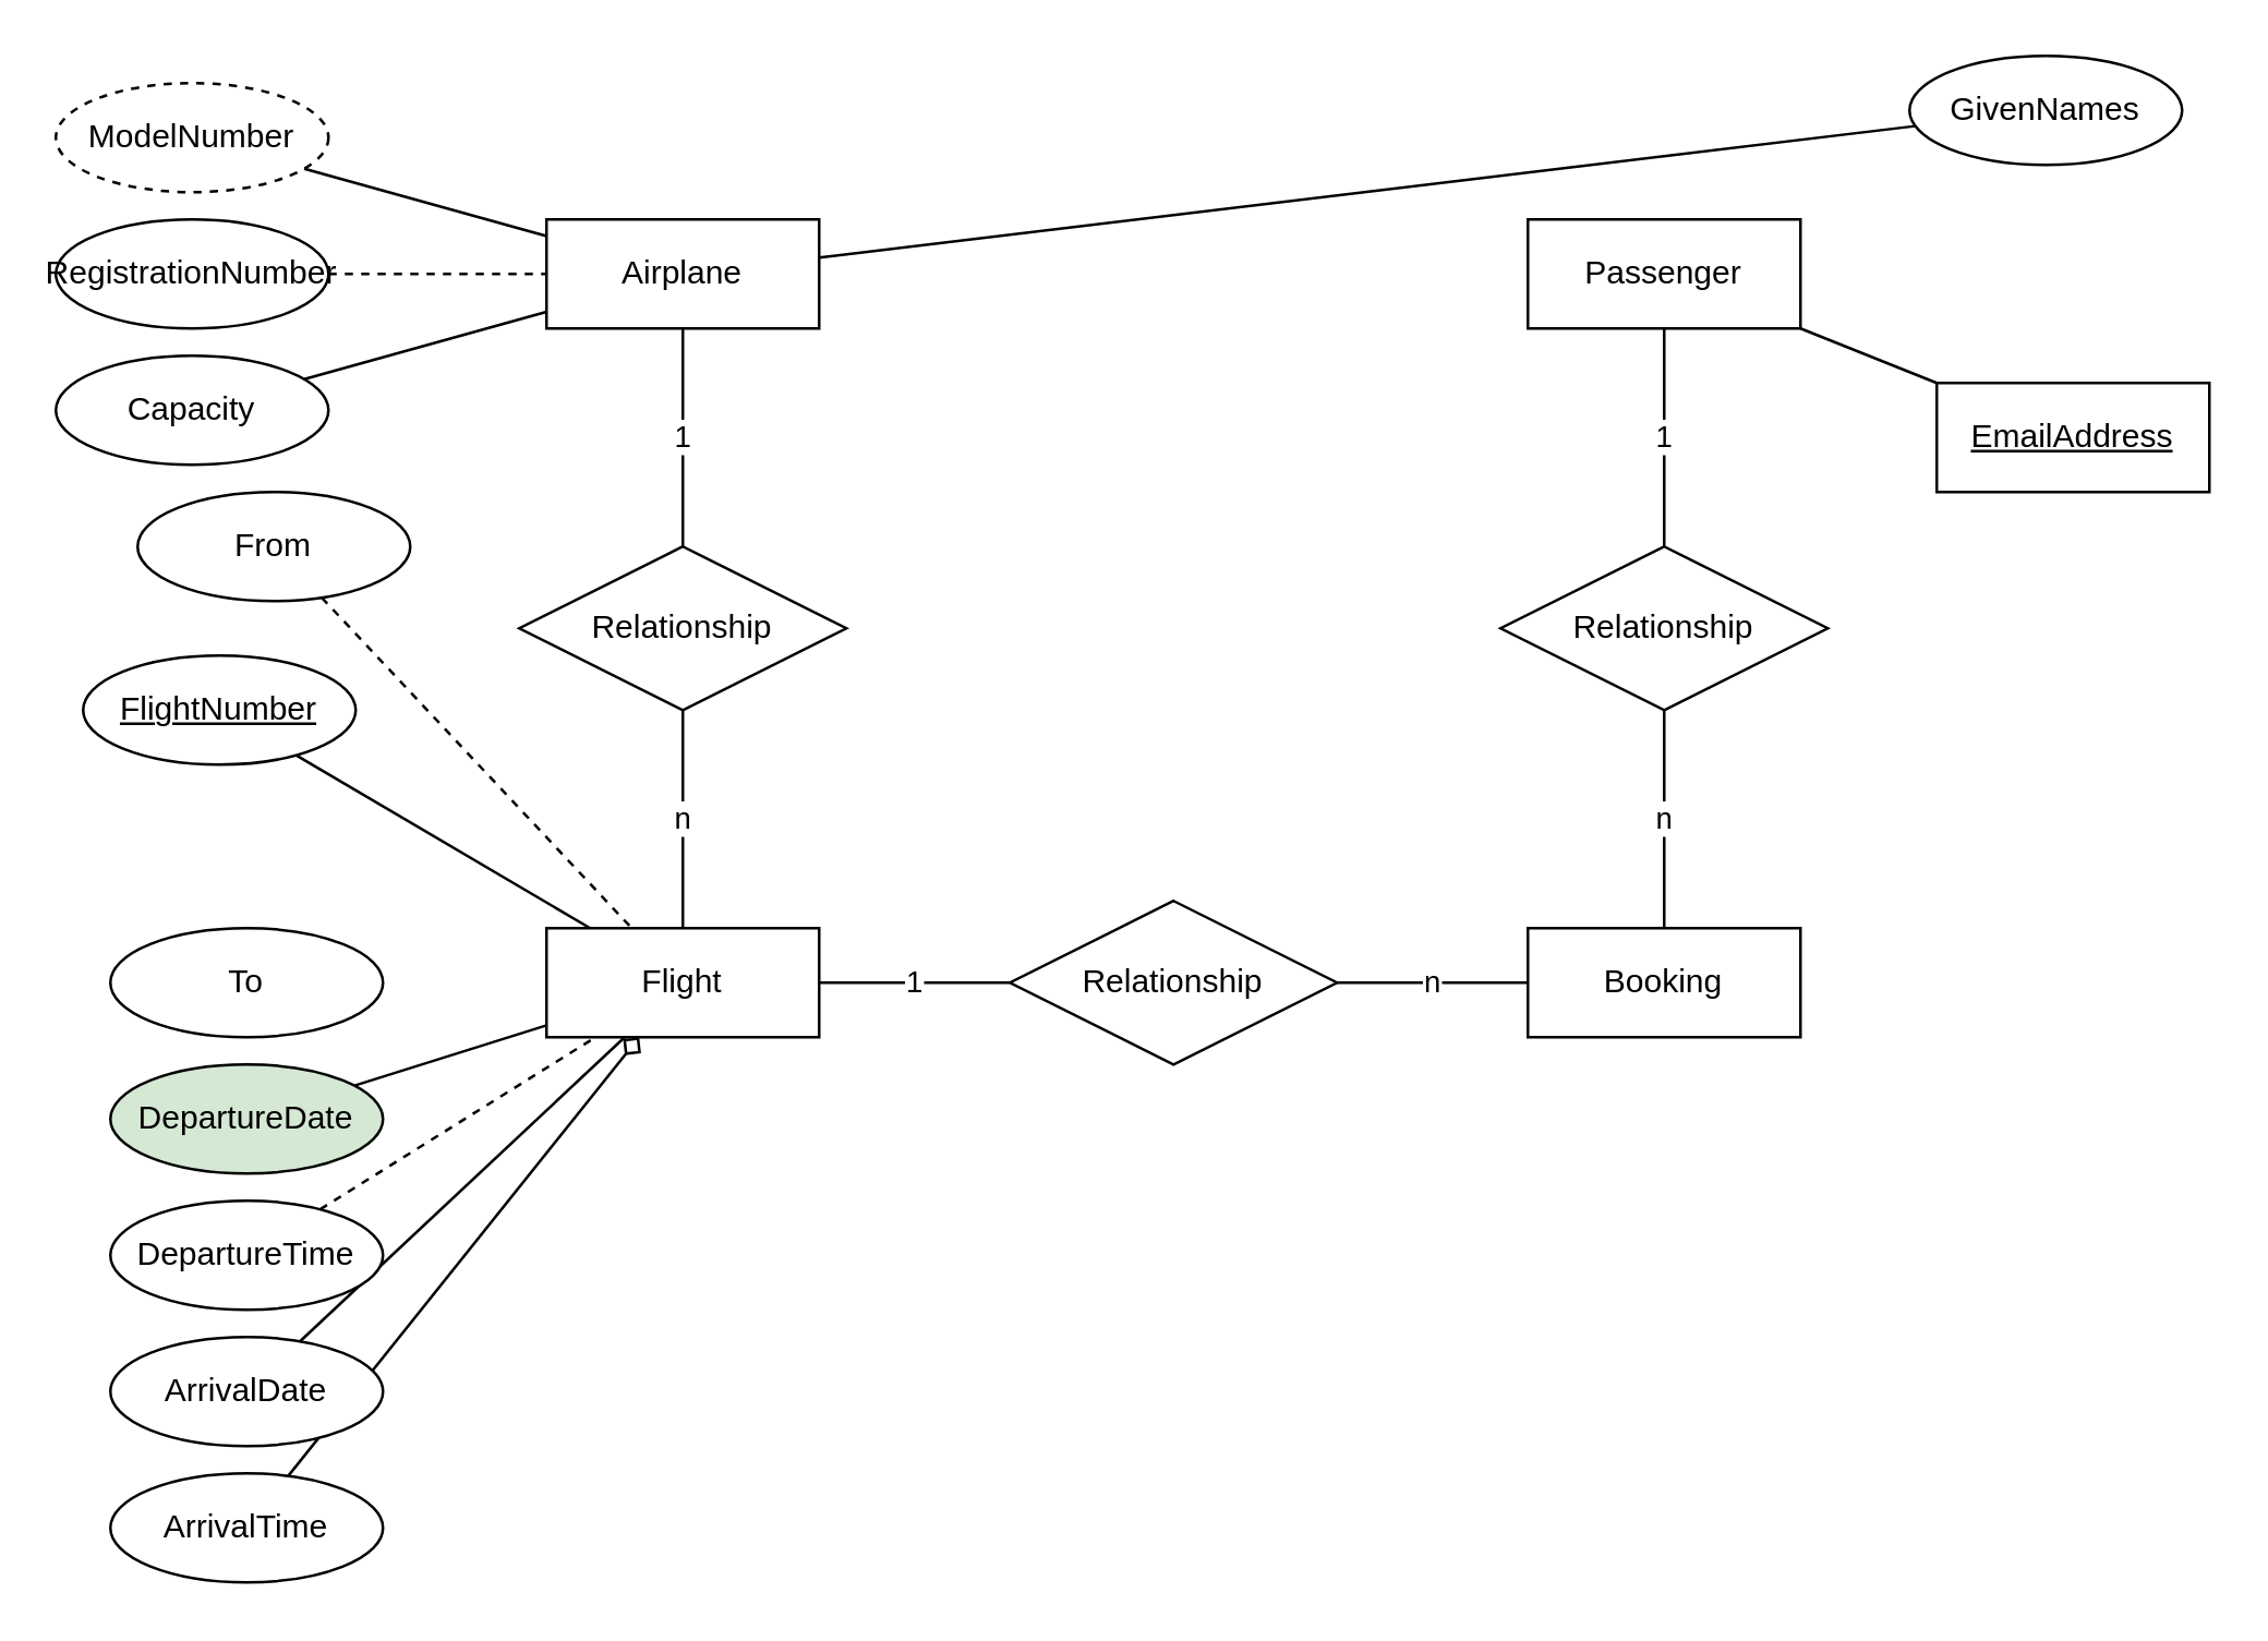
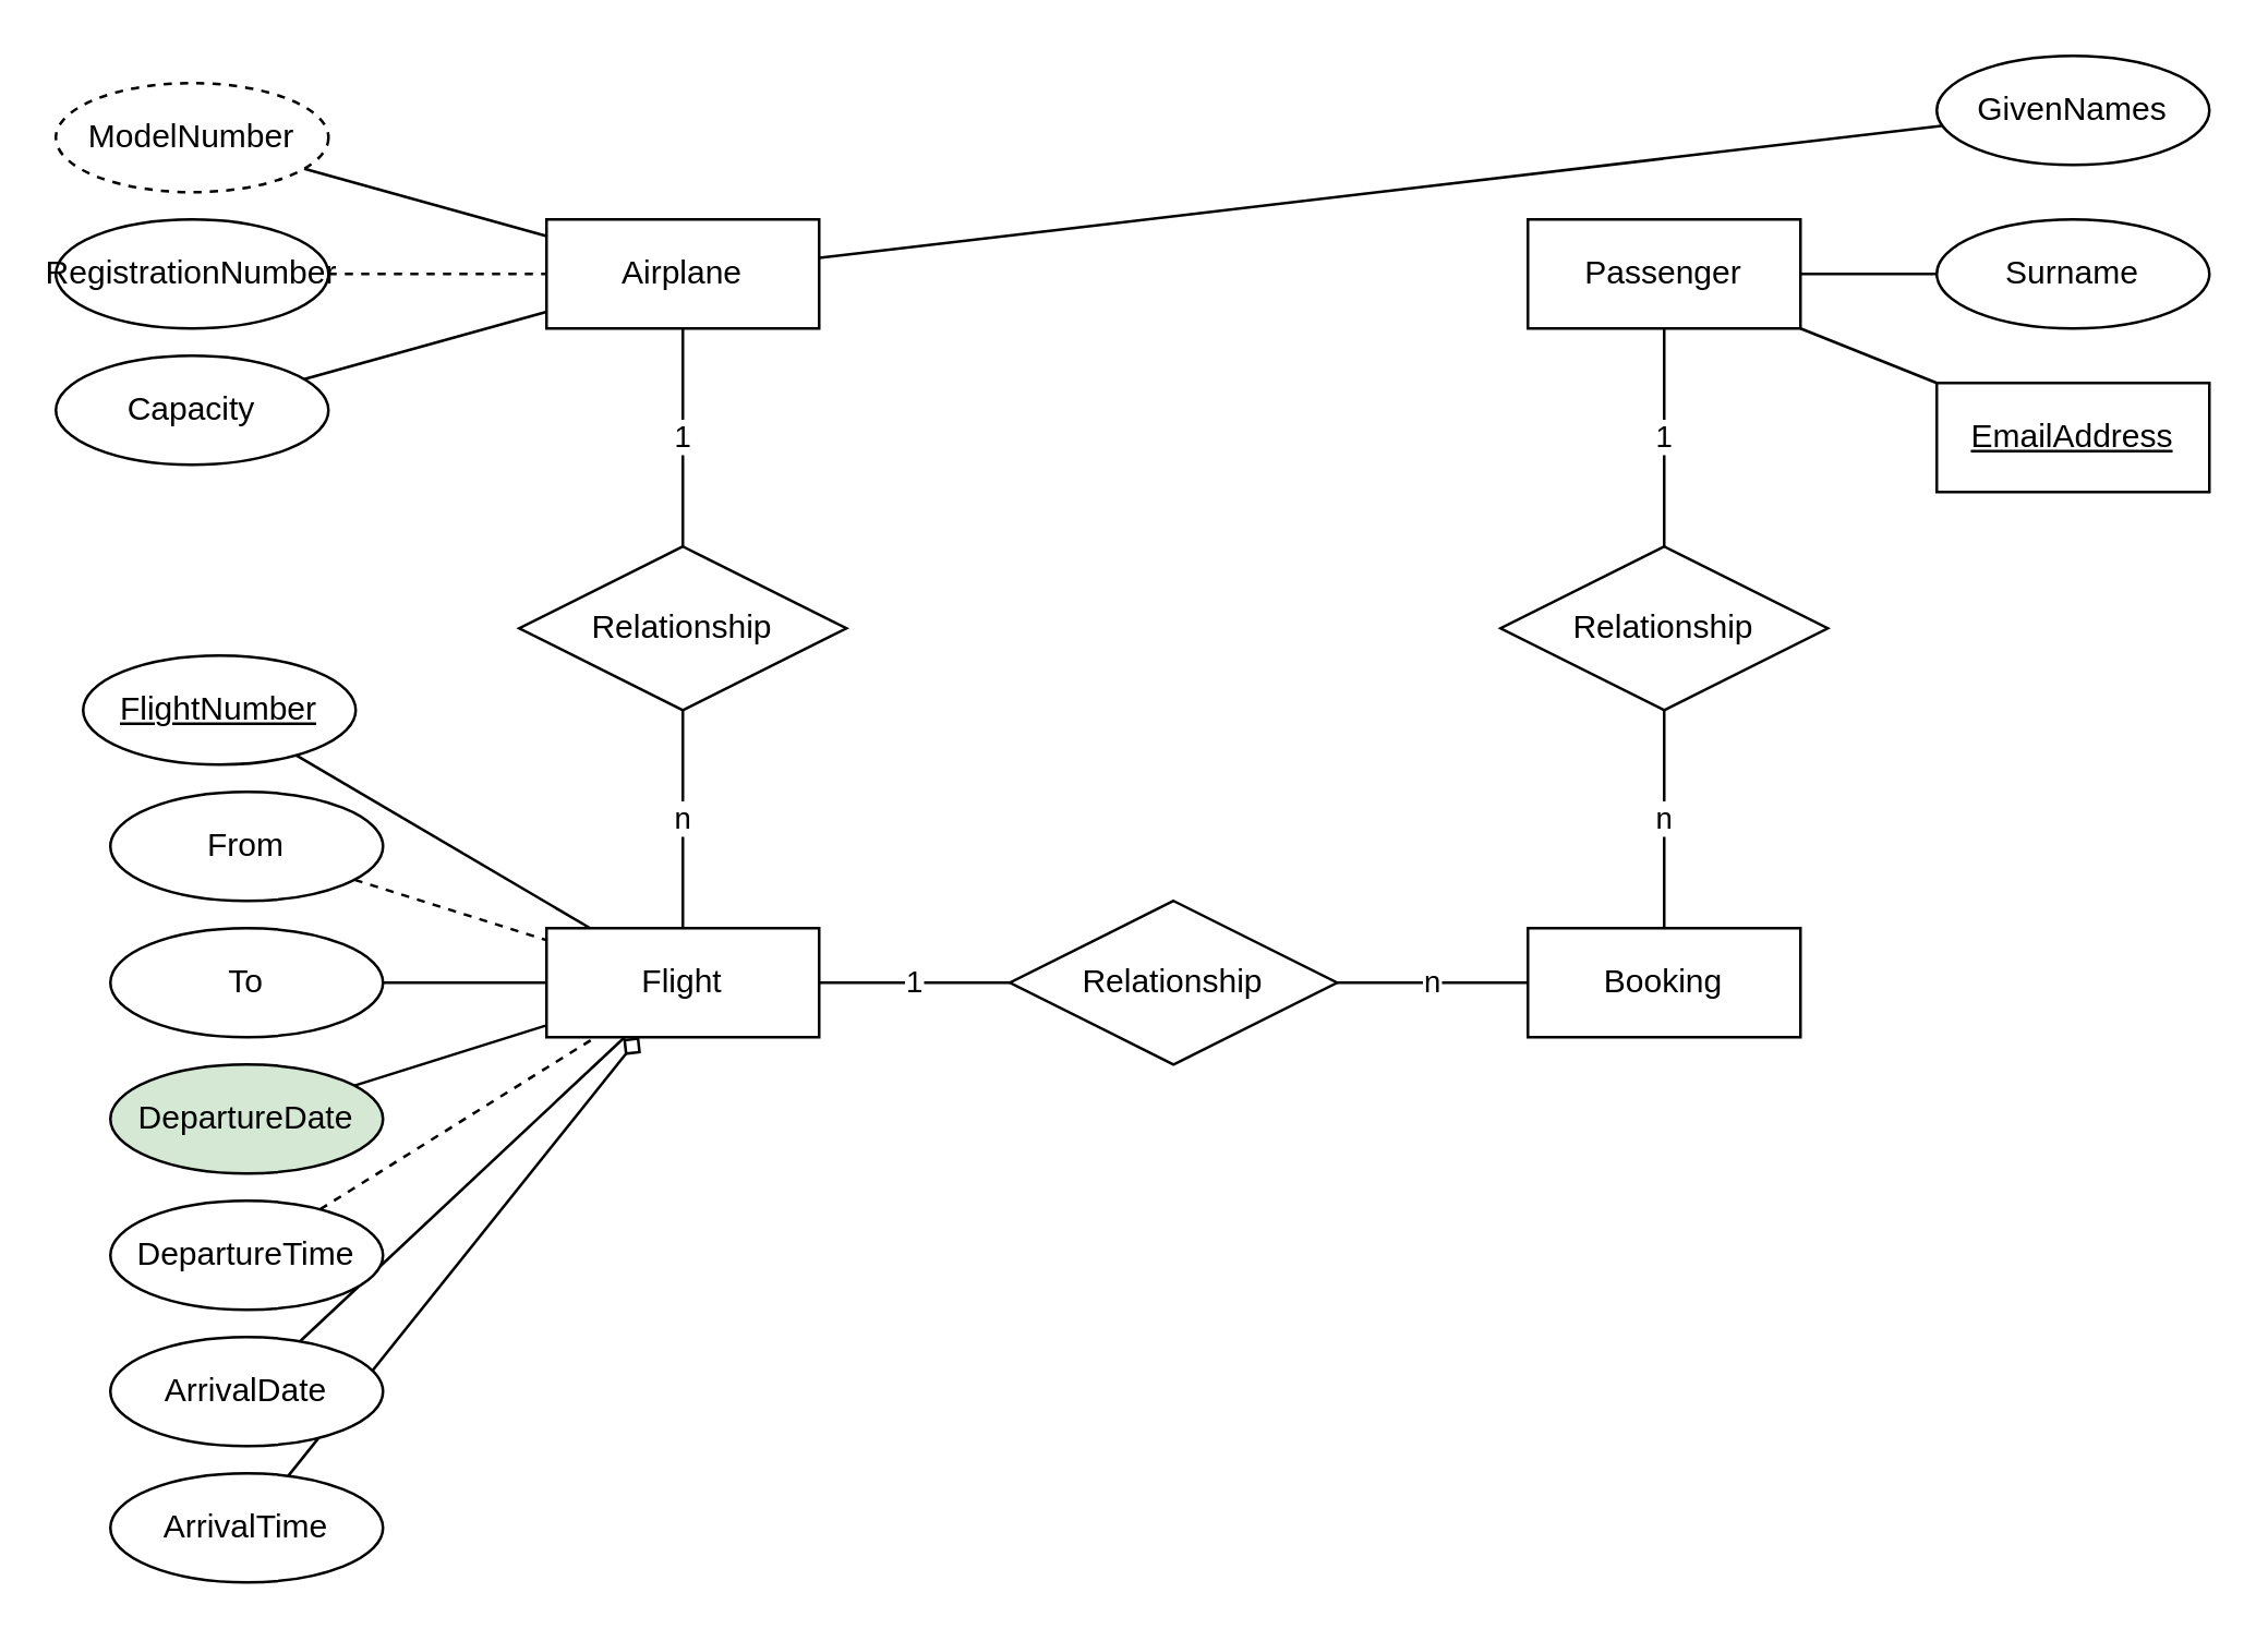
- <mxCell id="32" value="GivenNames" style="ellipse;whiteSpace=wrap;html=1;align=center;" vertex="1" parent="1"><mxGeometry x="700" y="20" width="100" height="40" as="geometry" /></mxCell>
+ <mxCell id="32" value="GivenNames" style="ellipse;whiteSpace=wrap;html=1;align=center;" vertex="1" parent="1"><mxGeometry x="710" y="20" width="100" height="40" as="geometry" /></mxCell>
+ <mxCell id="33" style="edgeStyle=none;rounded=0;orthogonalLoop=1;jettySize=auto;html=1;endArrow=none;endFill=0;" edge="1" parent="1" source="34" target="5"><mxGeometry relative="1" as="geometry" /></mxCell>
+ <mxCell id="34" value="Surname" style="ellipse;whiteSpace=wrap;html=1;align=center;" vertex="1" parent="1"><mxGeometry x="710" y="80" width="100" height="40" as="geometry" /></mxCell>
- <mxCell id="40" value="From" style="ellipse;whiteSpace=wrap;html=1;align=center;" vertex="1" parent="1"><mxGeometry x="50" y="180" width="100" height="40" as="geometry" /></mxCell>
+ <mxCell id="40" value="From" style="ellipse;whiteSpace=wrap;html=1;align=center;" vertex="1" parent="1"><mxGeometry x="40" y="290" width="100" height="40" as="geometry" /></mxCell>
+ <mxCell id="37" style="edgeStyle=none;rounded=0;orthogonalLoop=1;jettySize=auto;html=1;endArrow=none;endFill=0;" edge="1" parent="1" source="38" target="9"><mxGeometry relative="1" as="geometry" /></mxCell>
